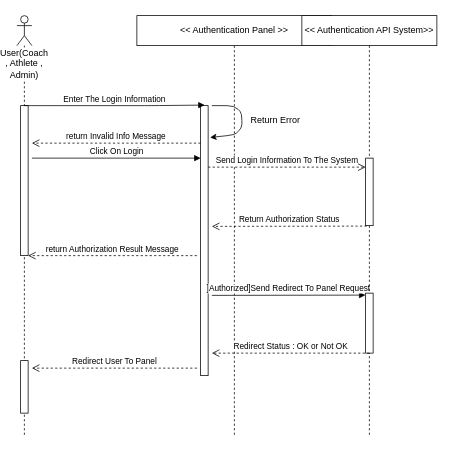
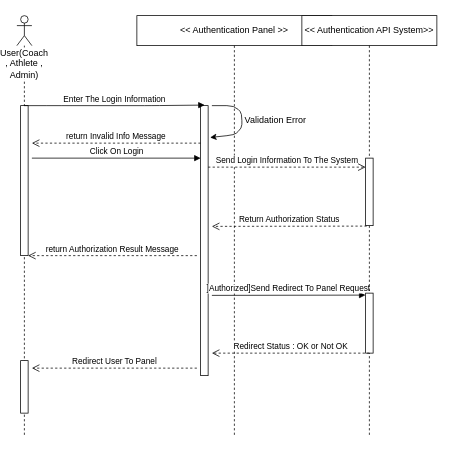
- <mxCell id="9" value="Return Error" style="text;html=1;strokeColor=none;fillColor=none;align=center;verticalAlign=middle;whiteSpace=wrap;rounded=0;" vertex="1" parent="5"><mxGeometry x="130" y="130" width="110" height="20" as="geometry" /></mxCell>
+ <mxCell id="9" value="Validation Error" style="text;html=1;strokeColor=none;fillColor=none;align=center;verticalAlign=middle;whiteSpace=wrap;rounded=0;" vertex="1" parent="5"><mxGeometry x="130" y="130" width="110" height="20" as="geometry" /></mxCell>
